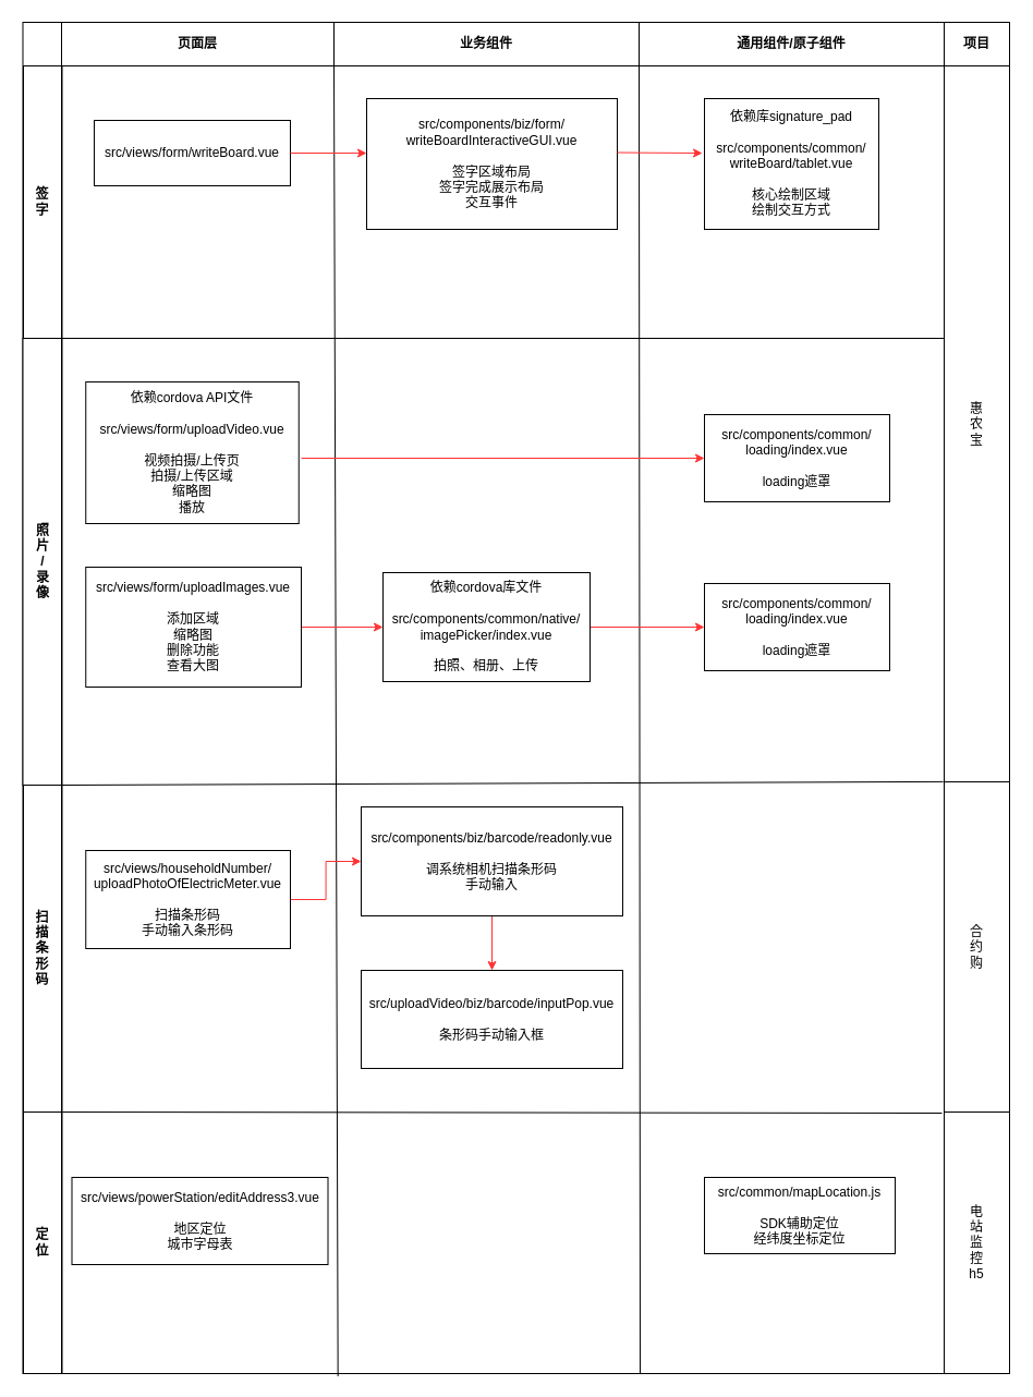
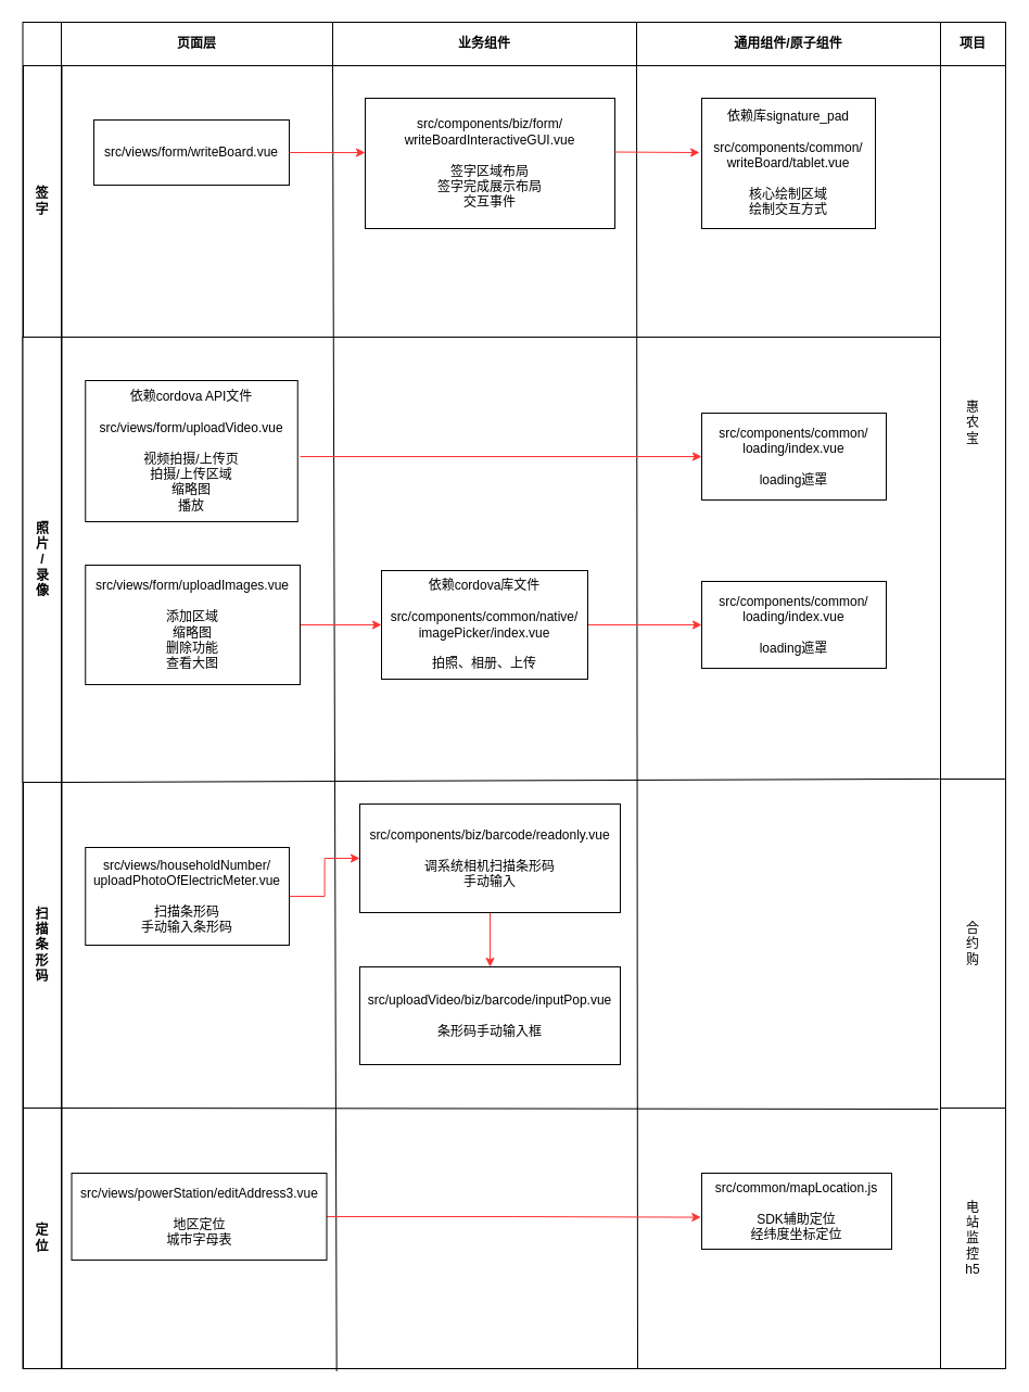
+ <mxCell id="36" style="edgeStyle=orthogonalEdgeStyle;rounded=0;orthogonalLoop=1;jettySize=auto;html=1;entryX=-0.004;entryY=0.58;entryDx=0;entryDy=0;entryPerimeter=0;strokeColor=#FF3333;" edge="1" parent="1" source="37" target="38"><mxGeometry relative="1" as="geometry" /></mxCell>
